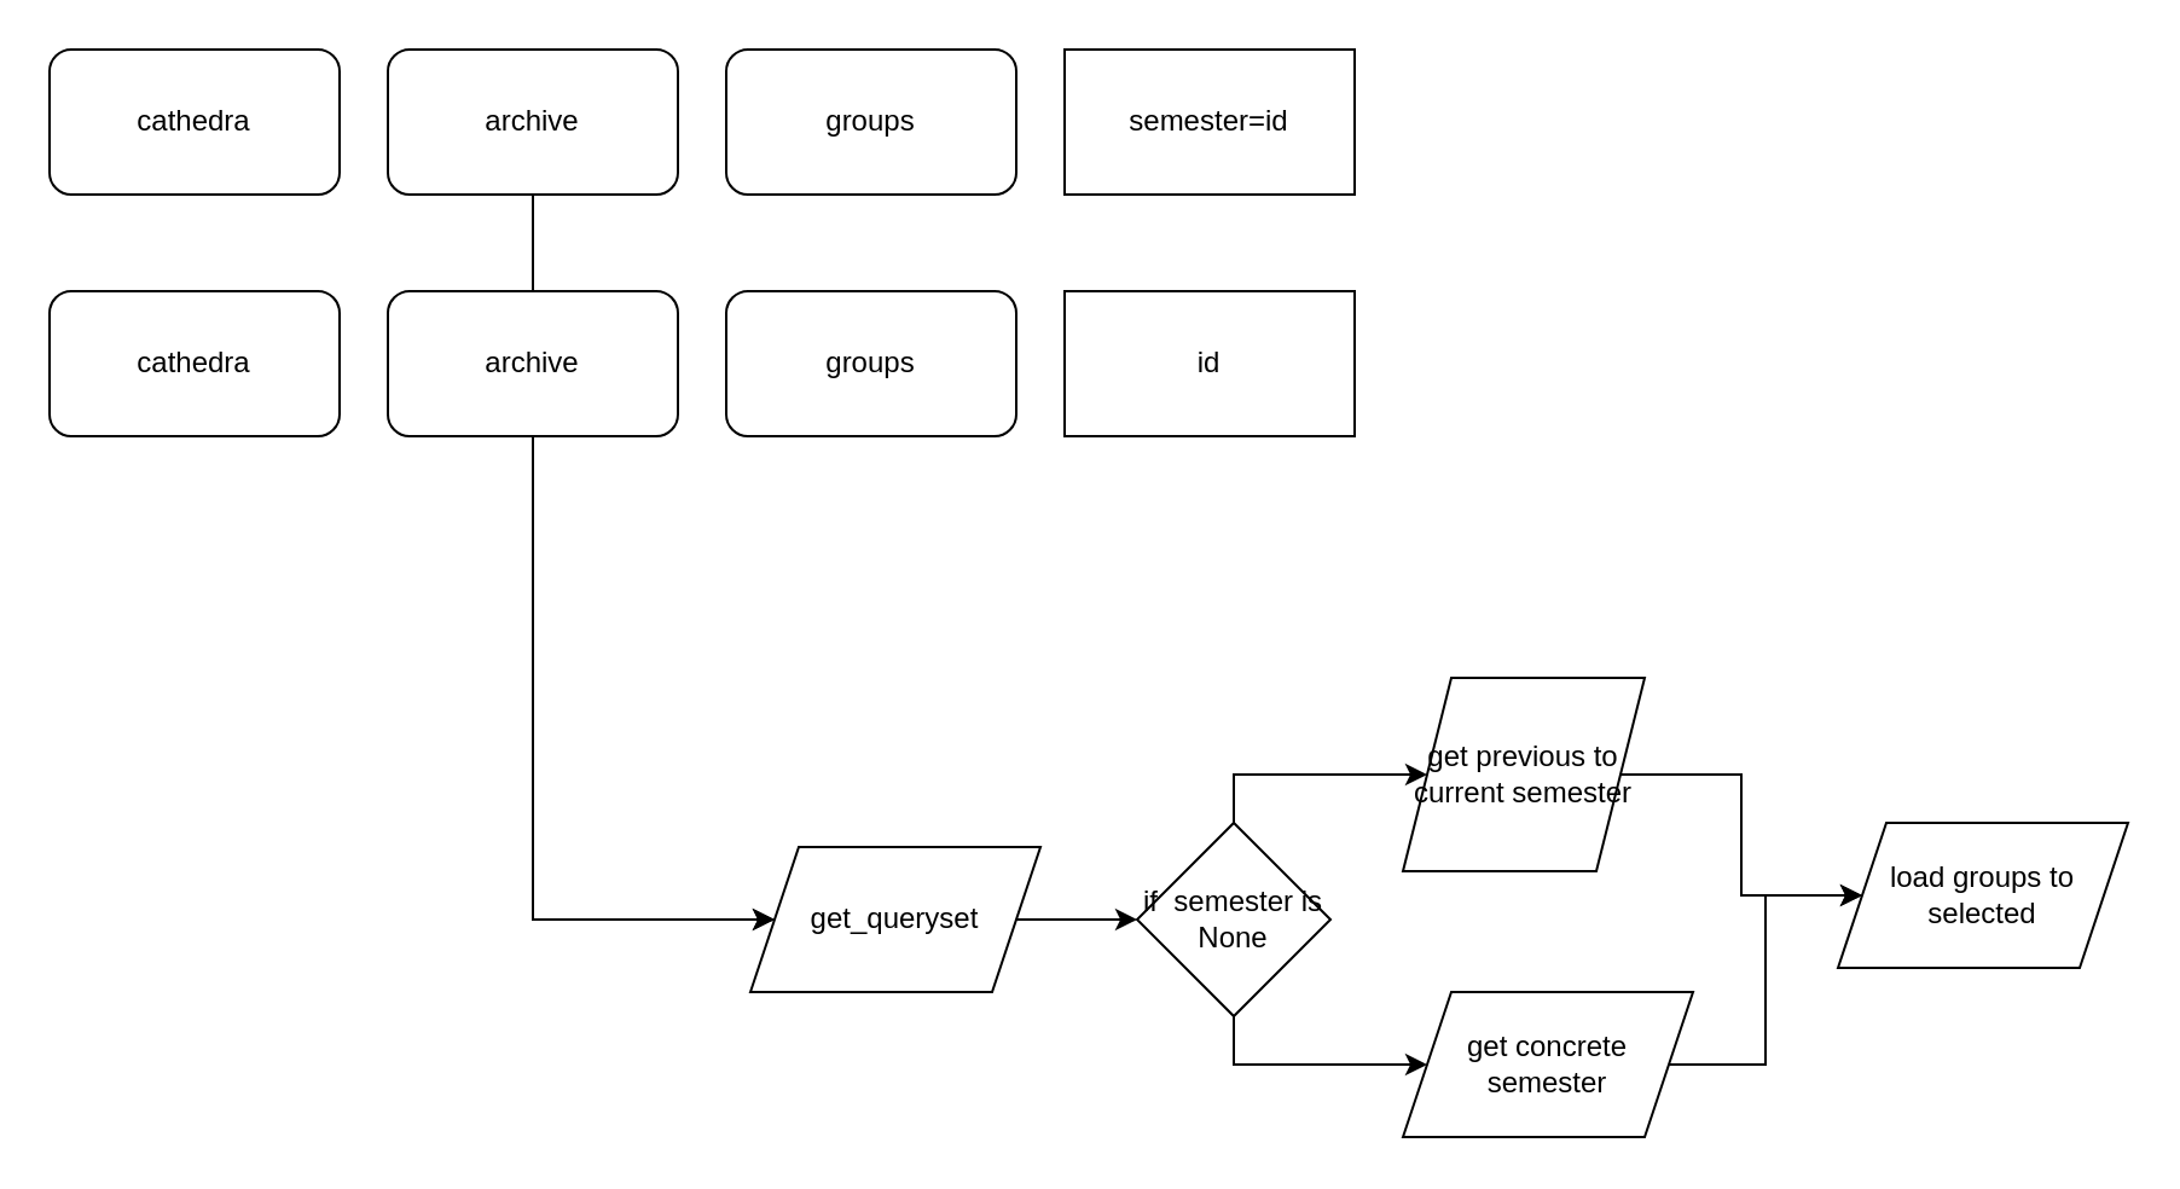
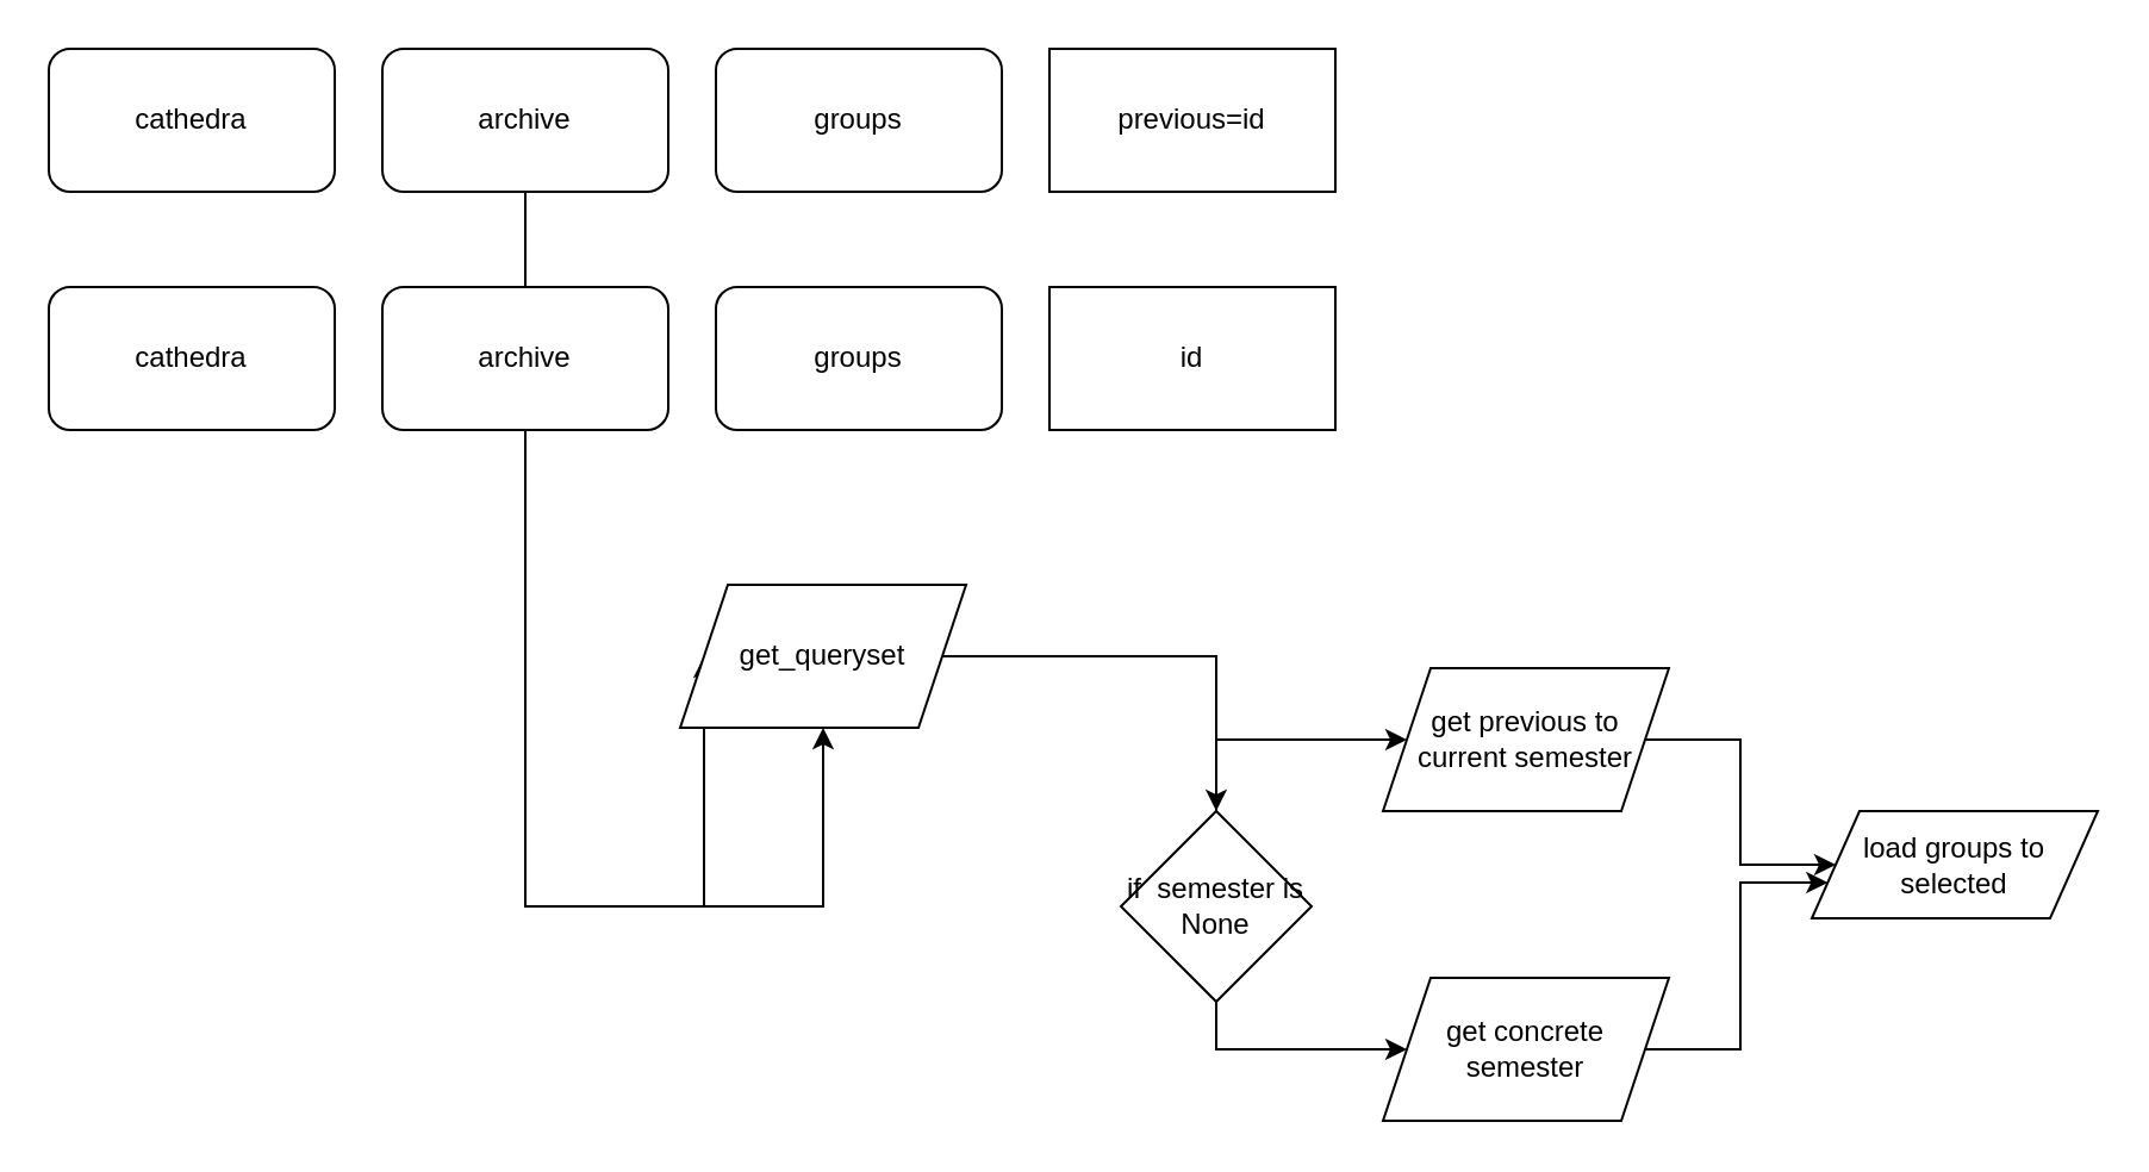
- <mxCell id="16" value="semester=id" style="rounded=0;whiteSpace=wrap;html=1;" vertex="1" parent="1"><mxGeometry x="440" y="20" width="120" height="60" as="geometry" /></mxCell>
+ <mxCell id="16" value="previous=id" style="rounded=0;whiteSpace=wrap;html=1;" vertex="1" parent="1"><mxGeometry x="440" y="20" width="120" height="60" as="geometry" /></mxCell>
- <mxCell id="18" value="get previous to current semester" style="shape=parallelogram;perimeter=parallelogramPerimeter;whiteSpace=wrap;html=1;fixedSize=1;" vertex="1" parent="1"><mxGeometry x="580" y="280" width="100" height="80" as="geometry" /></mxCell>
+ <mxCell id="18" value="get previous to current semester" style="shape=parallelogram;perimeter=parallelogramPerimeter;whiteSpace=wrap;html=1;fixedSize=1;" vertex="1" parent="1"><mxGeometry x="580" y="280" width="120" height="60" as="geometry" /></mxCell>
- <mxCell id="21" value="load groups to selected" style="shape=parallelogram;perimeter=parallelogramPerimeter;whiteSpace=wrap;html=1;fixedSize=1;" vertex="1" parent="1"><mxGeometry x="760" y="340" width="120" height="60" as="geometry" /></mxCell>
+ <mxCell id="21" value="load groups to selected" style="shape=parallelogram;perimeter=parallelogramPerimeter;whiteSpace=wrap;html=1;fixedSize=1;" vertex="1" parent="1"><mxGeometry x="760" y="340" width="120" height="45" as="geometry" /></mxCell>
- <mxCell id="12" value="get_queryset" style="shape=parallelogram;perimeter=parallelogramPerimeter;whiteSpace=wrap;html=1;fixedSize=1;" vertex="1" parent="1"><mxGeometry x="310" y="350" width="120" height="60" as="geometry" /></mxCell>
+ <mxCell id="12" value="get_queryset" style="shape=parallelogram;perimeter=parallelogramPerimeter;whiteSpace=wrap;html=1;fixedSize=1;" vertex="1" parent="1"><mxGeometry x="285" y="245" width="120" height="60" as="geometry" /></mxCell>
